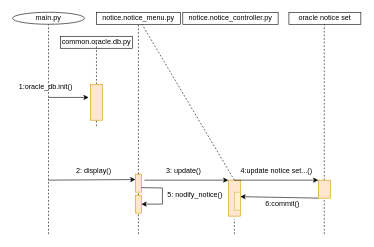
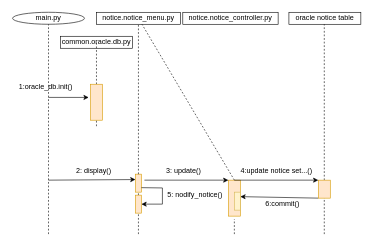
- <mxCell id="6" value="oracle notice set" style="rounded=0;whiteSpace=wrap;html=1;" parent="1" vertex="1"><mxGeometry x="481" y="20" width="120" height="20" as="geometry" /></mxCell>
+ <mxCell id="6" value="oracle notice table" style="rounded=0;whiteSpace=wrap;html=1;" parent="1" vertex="1"><mxGeometry x="481" y="20" width="120" height="20" as="geometry" /></mxCell>
